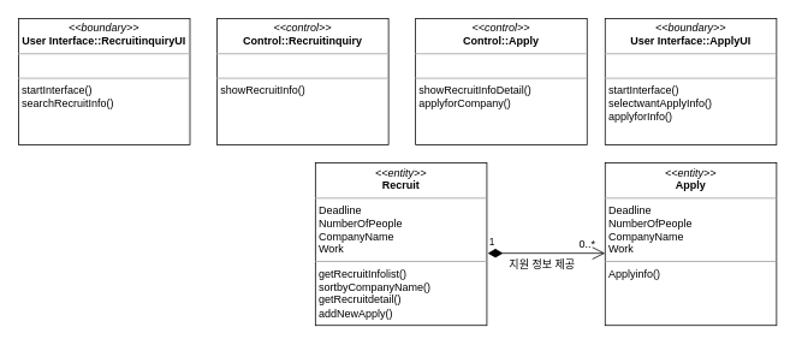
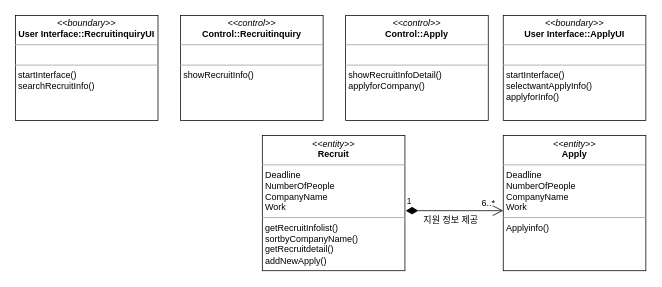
- <mxCell id="2" value="0..*" style="text;html=1;align=center;verticalAlign=middle;resizable=0;points=[];autosize=1;strokeColor=none;fillColor=none;" parent="1" vertex="1"><mxGeometry x="630" y="255" width="40" height="30" as="geometry" /></mxCell>
+ <mxCell id="2" value="6..*" style="text;html=1;align=center;verticalAlign=middle;resizable=0;points=[];autosize=1;strokeColor=none;fillColor=none;" parent="1" vertex="1"><mxGeometry x="630" y="255" width="40" height="30" as="geometry" /></mxCell>
